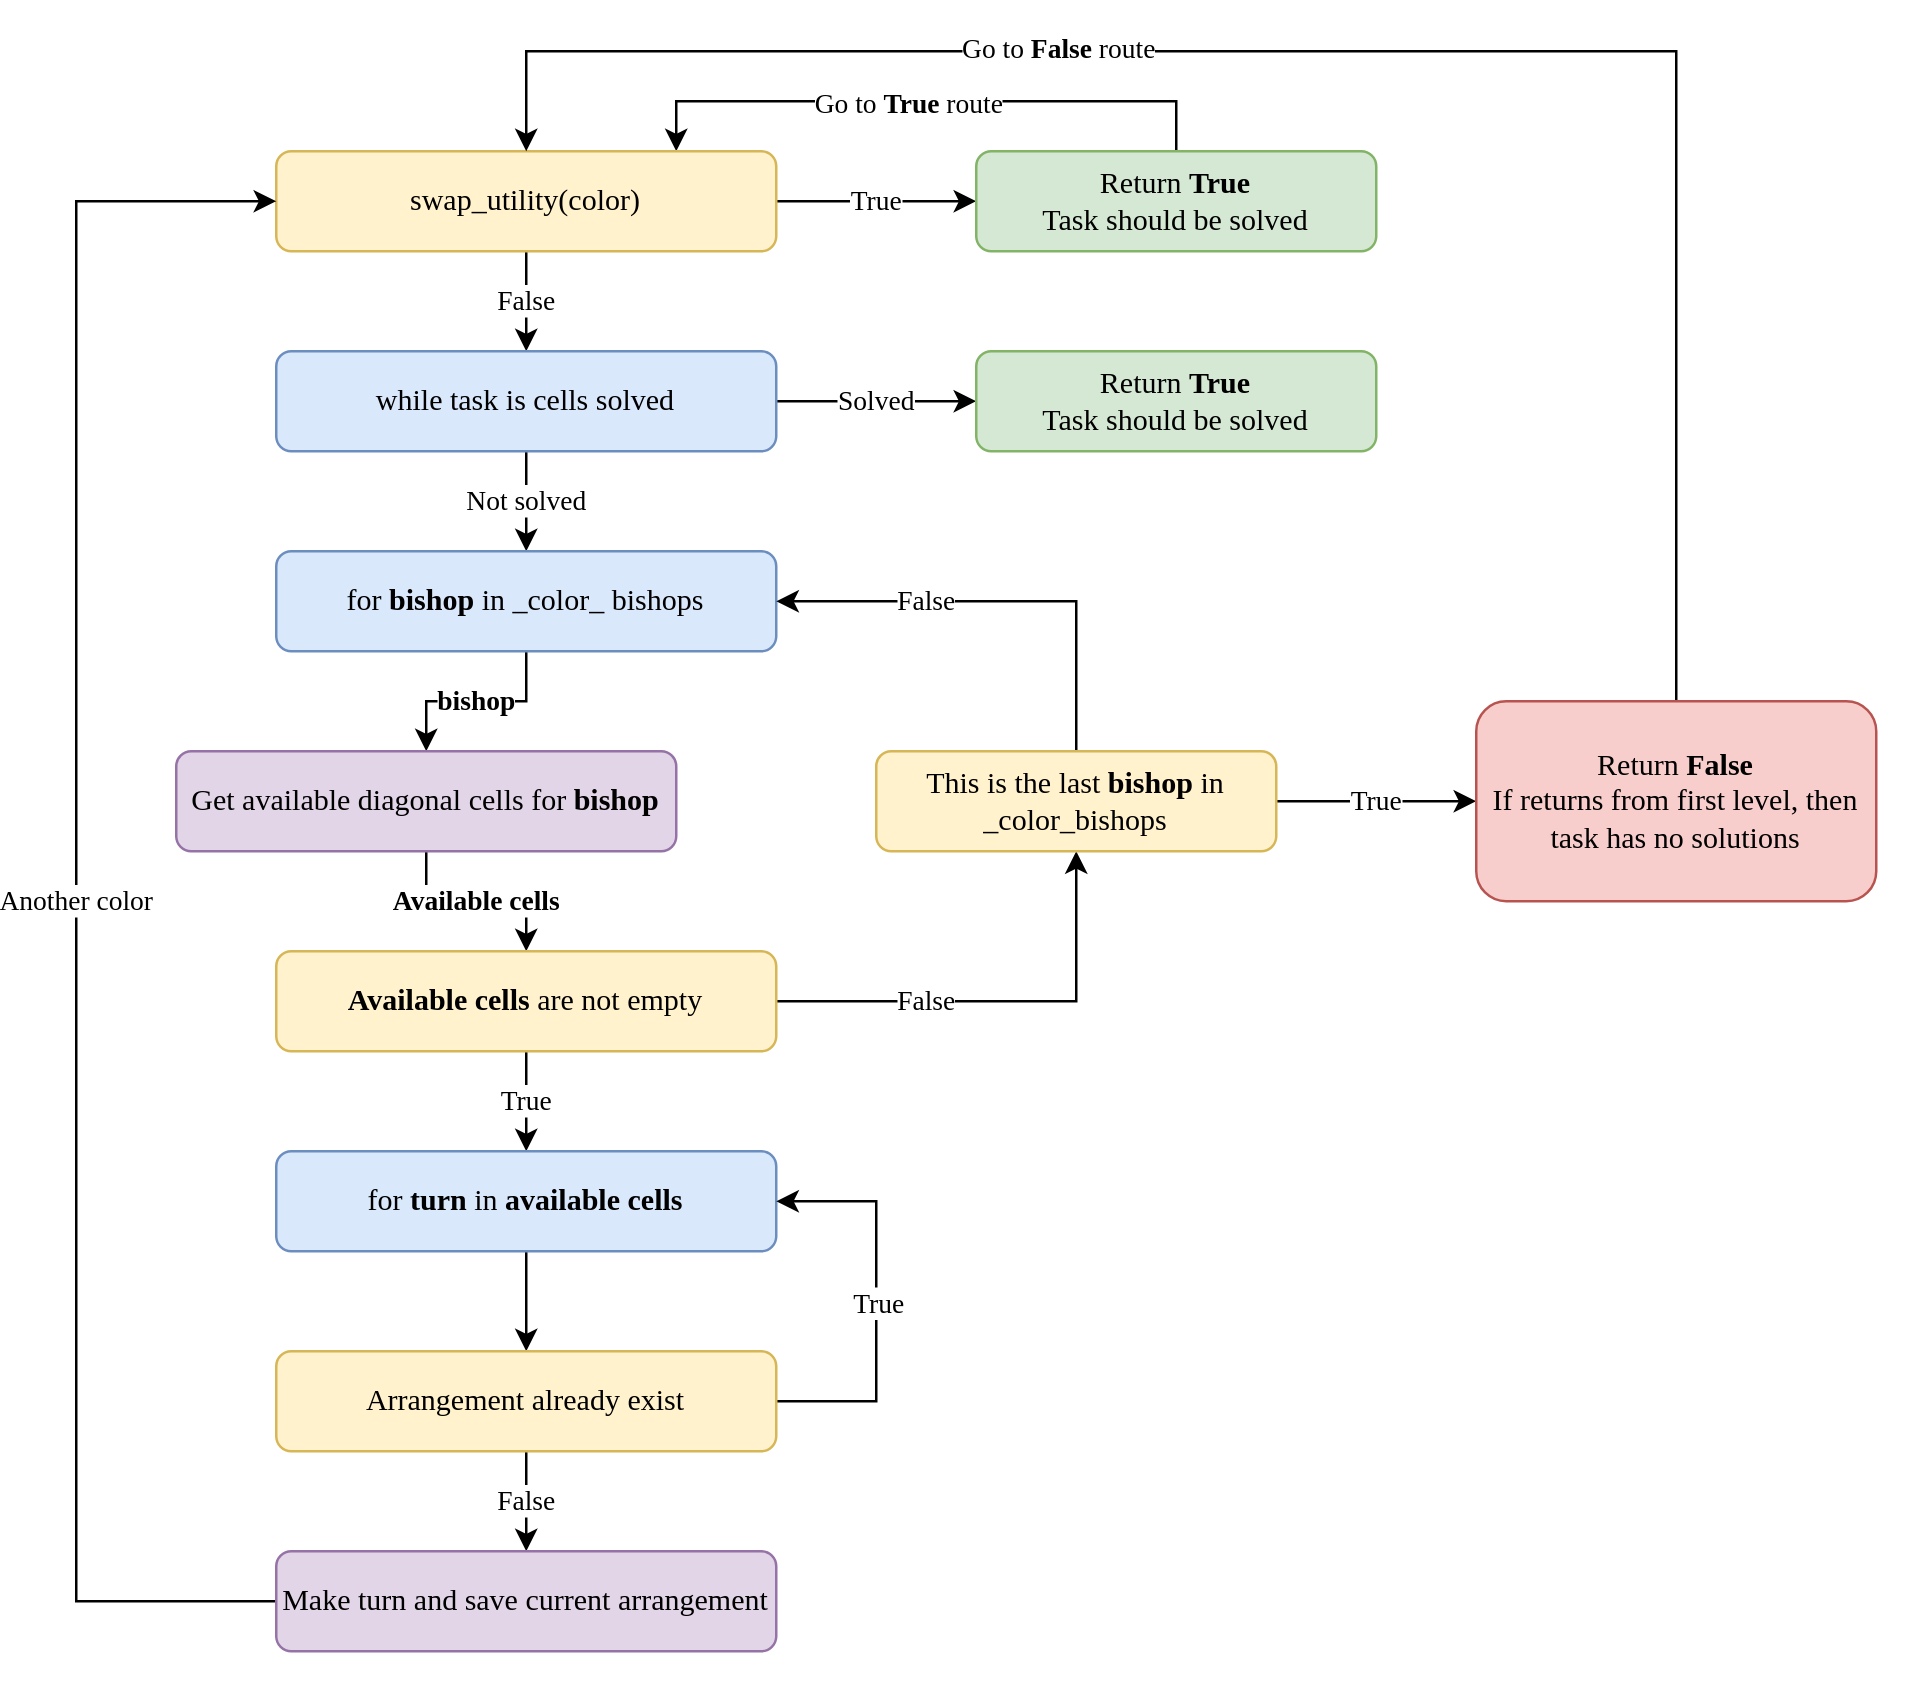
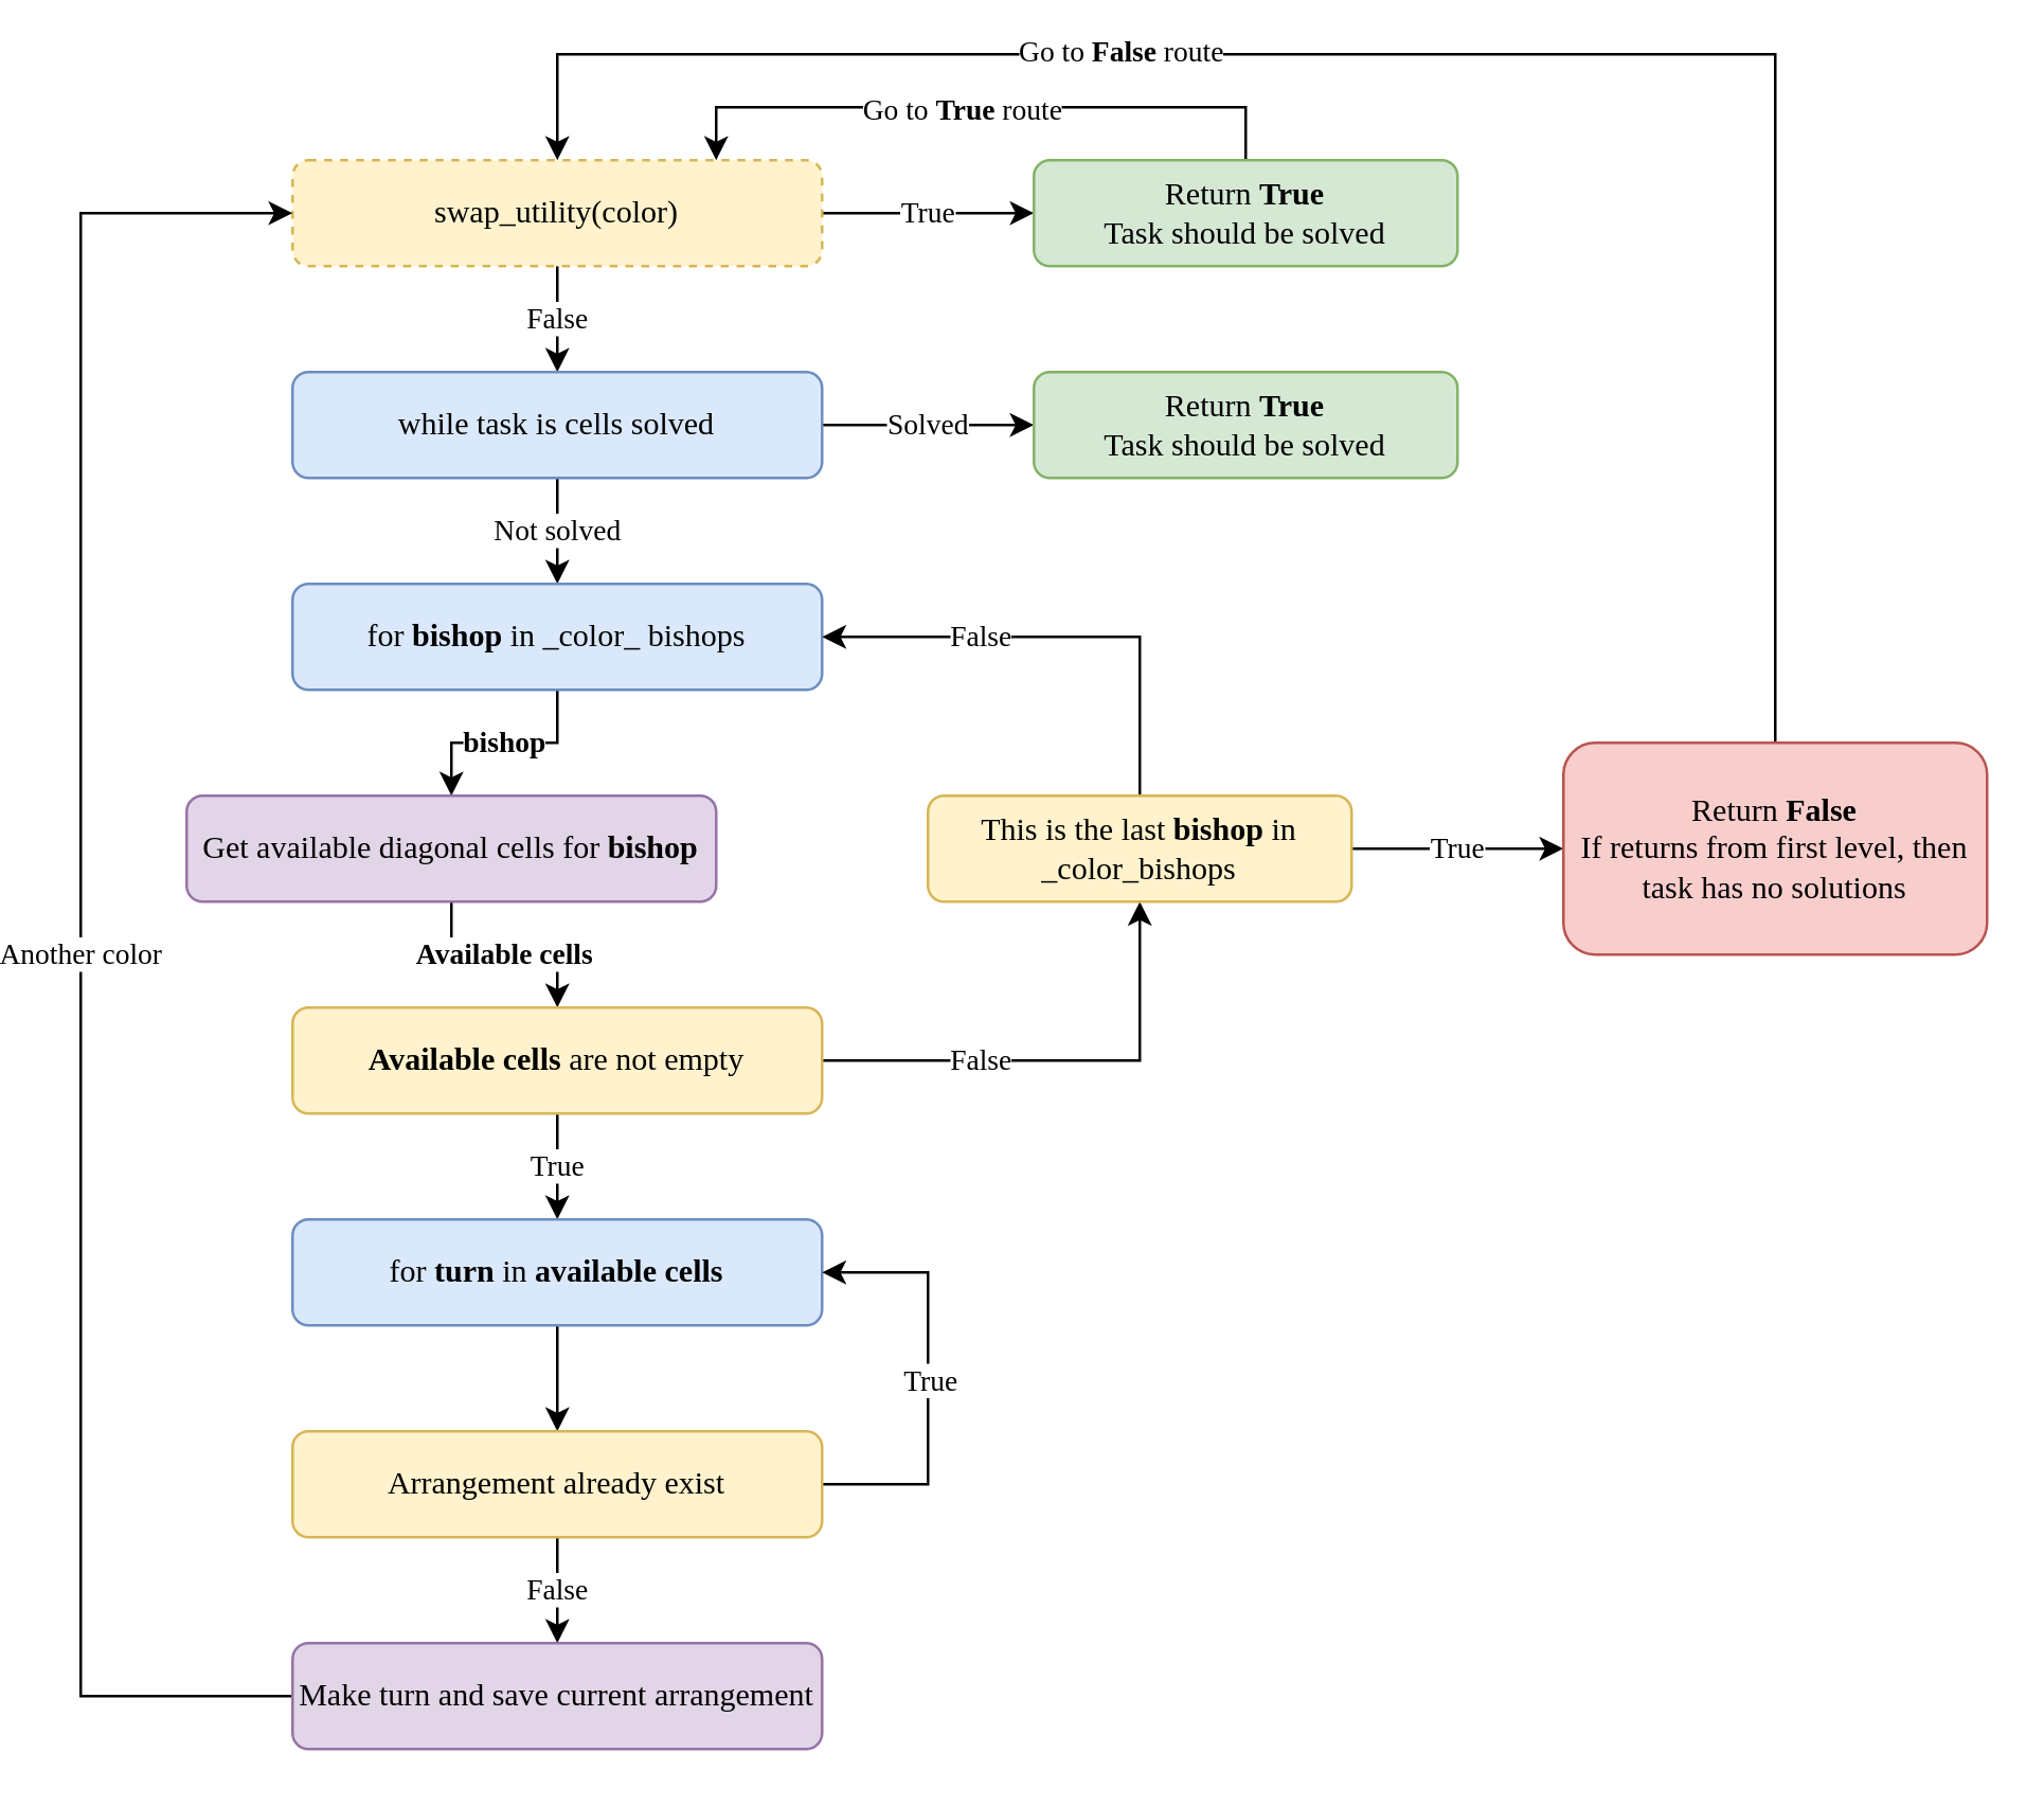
- <mxCell id="7" value="&lt;font face=&quot;Comic Sans MS&quot;&gt;swap_utility(color)&lt;br&gt;&lt;/font&gt;" style="rounded=1;whiteSpace=wrap;html=1;fillColor=#fff2cc;strokeColor=#d6b656;" vertex="1" parent="1"><mxGeometry x="100" y="60" width="200" height="40" as="geometry" /></mxCell>
+ <mxCell id="7" value="&lt;font face=&quot;Comic Sans MS&quot;&gt;swap_utility(color)&lt;br&gt;&lt;/font&gt;" style="rounded=1;whiteSpace=wrap;html=1;fillColor=#fff2cc;strokeColor=#d6b656;dashed=1;" vertex="1" parent="1"><mxGeometry x="100" y="60" width="200" height="40" as="geometry" /></mxCell>
